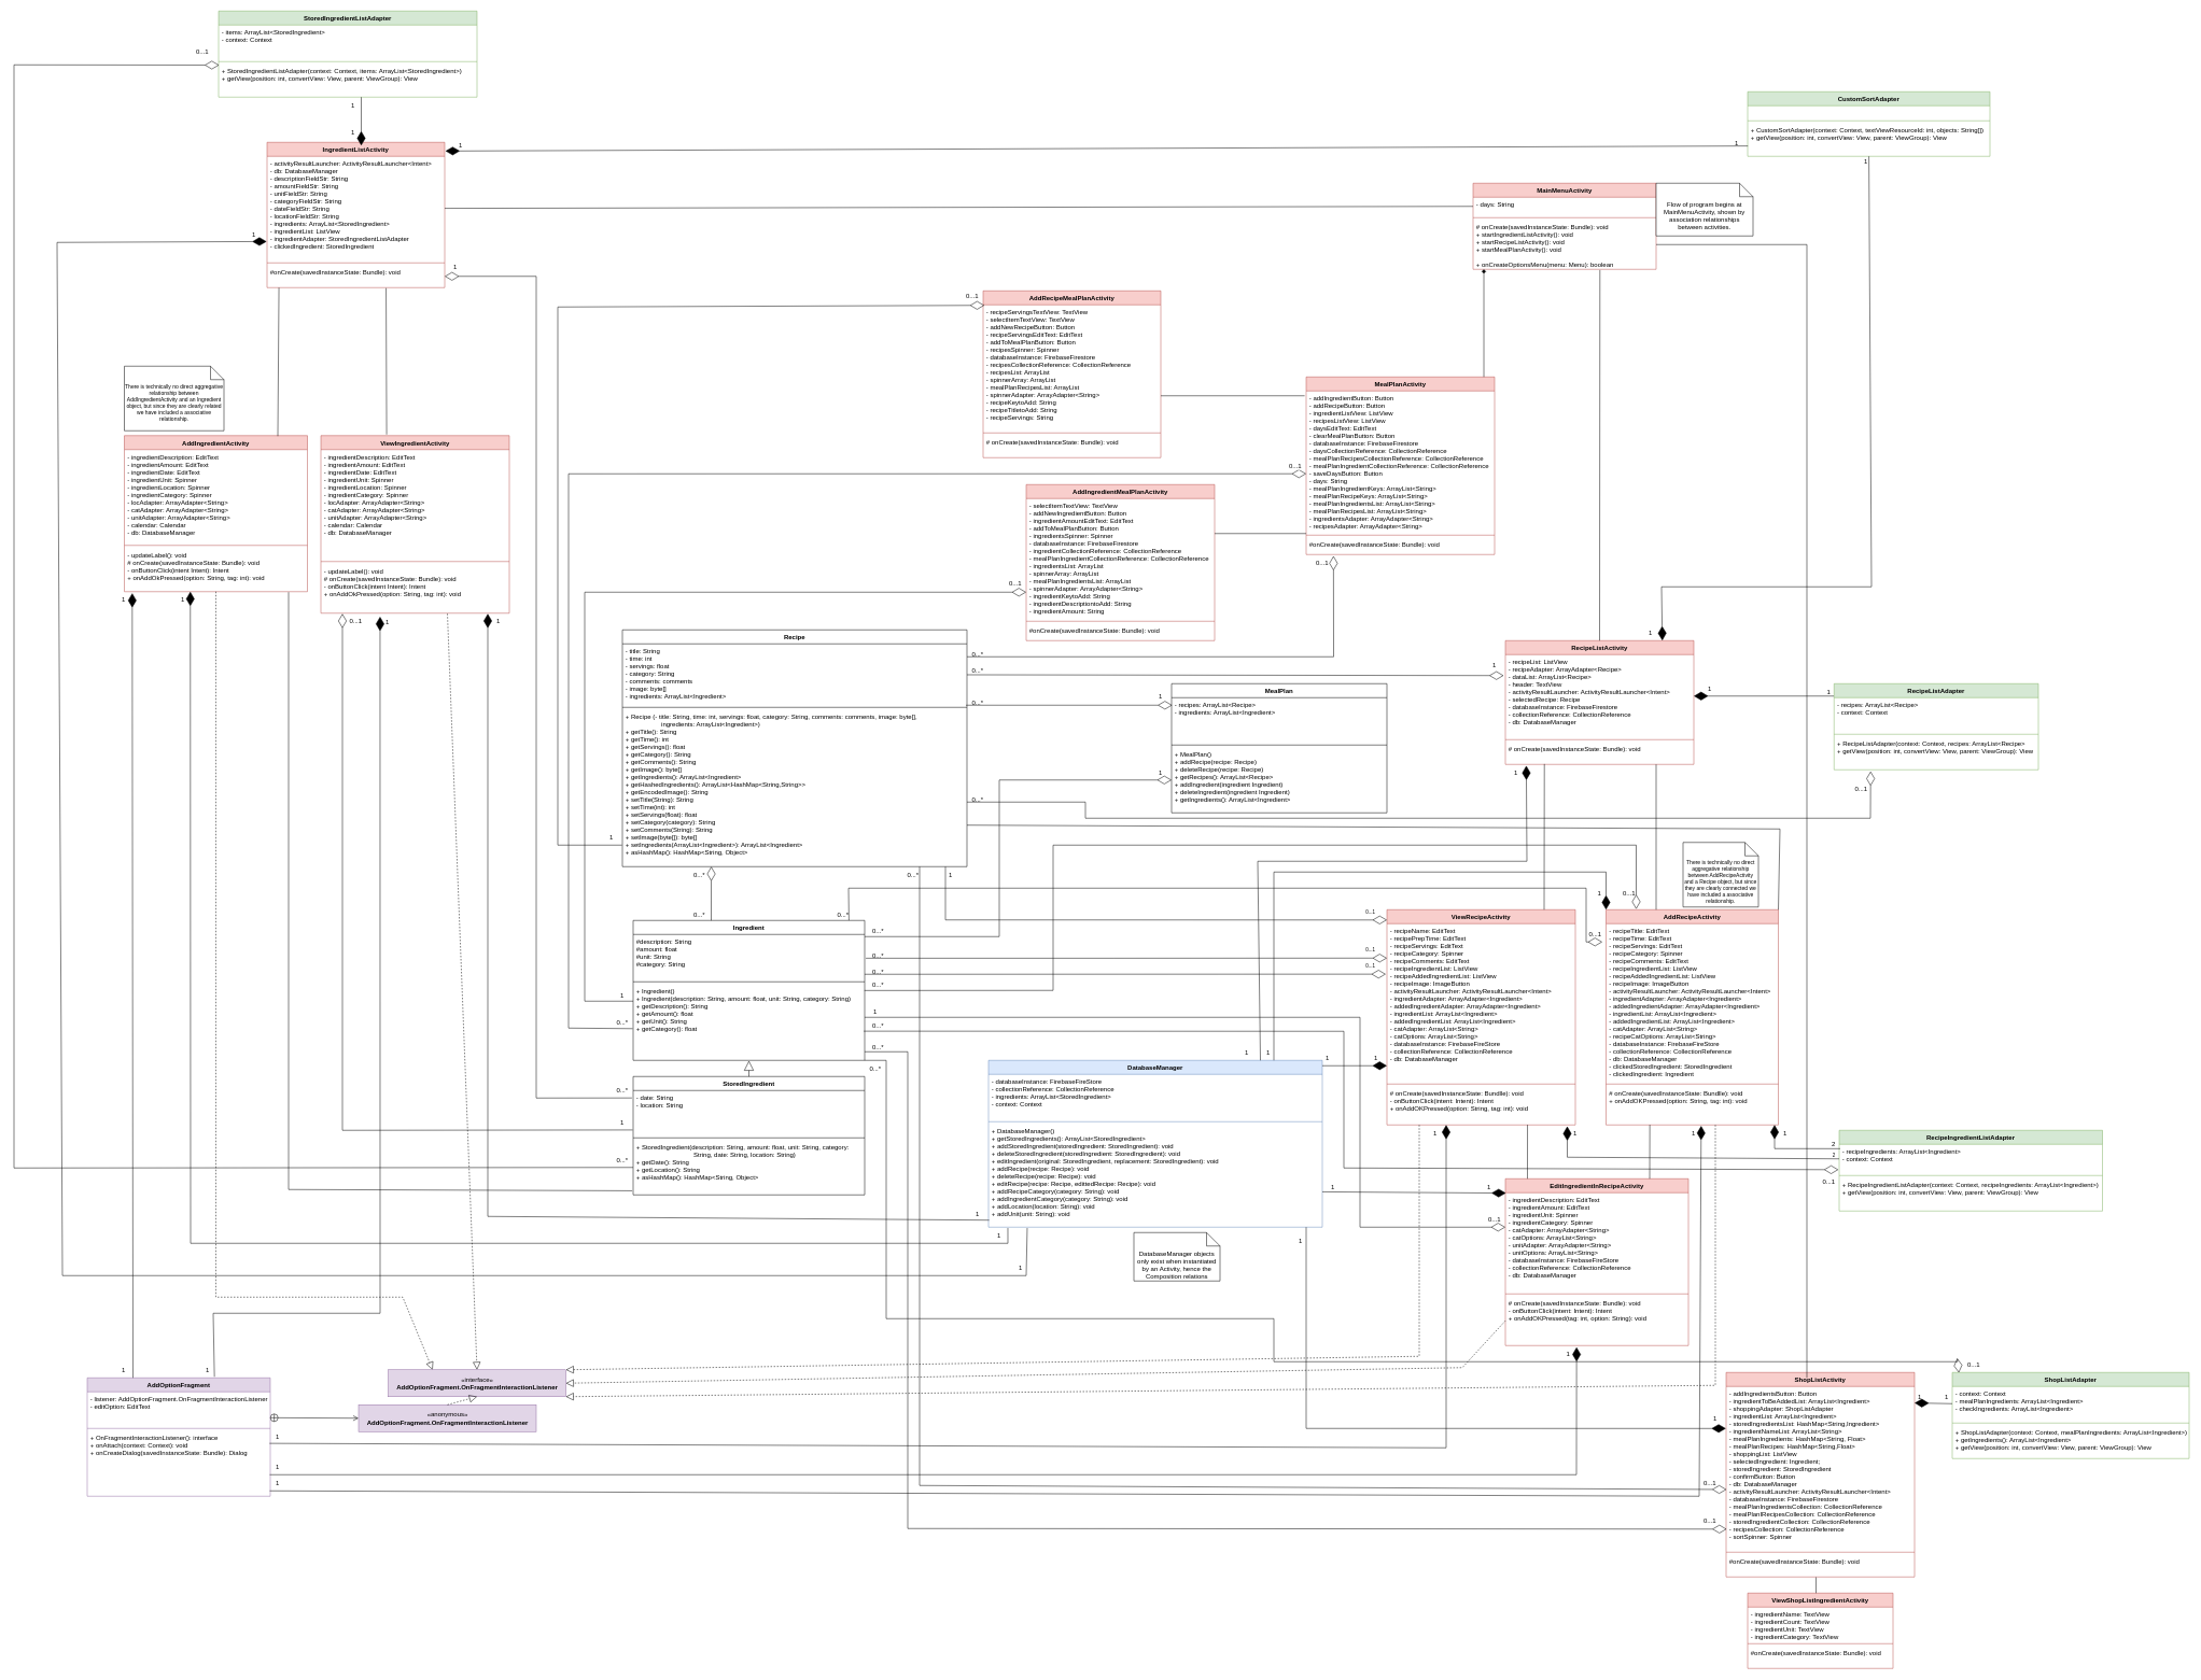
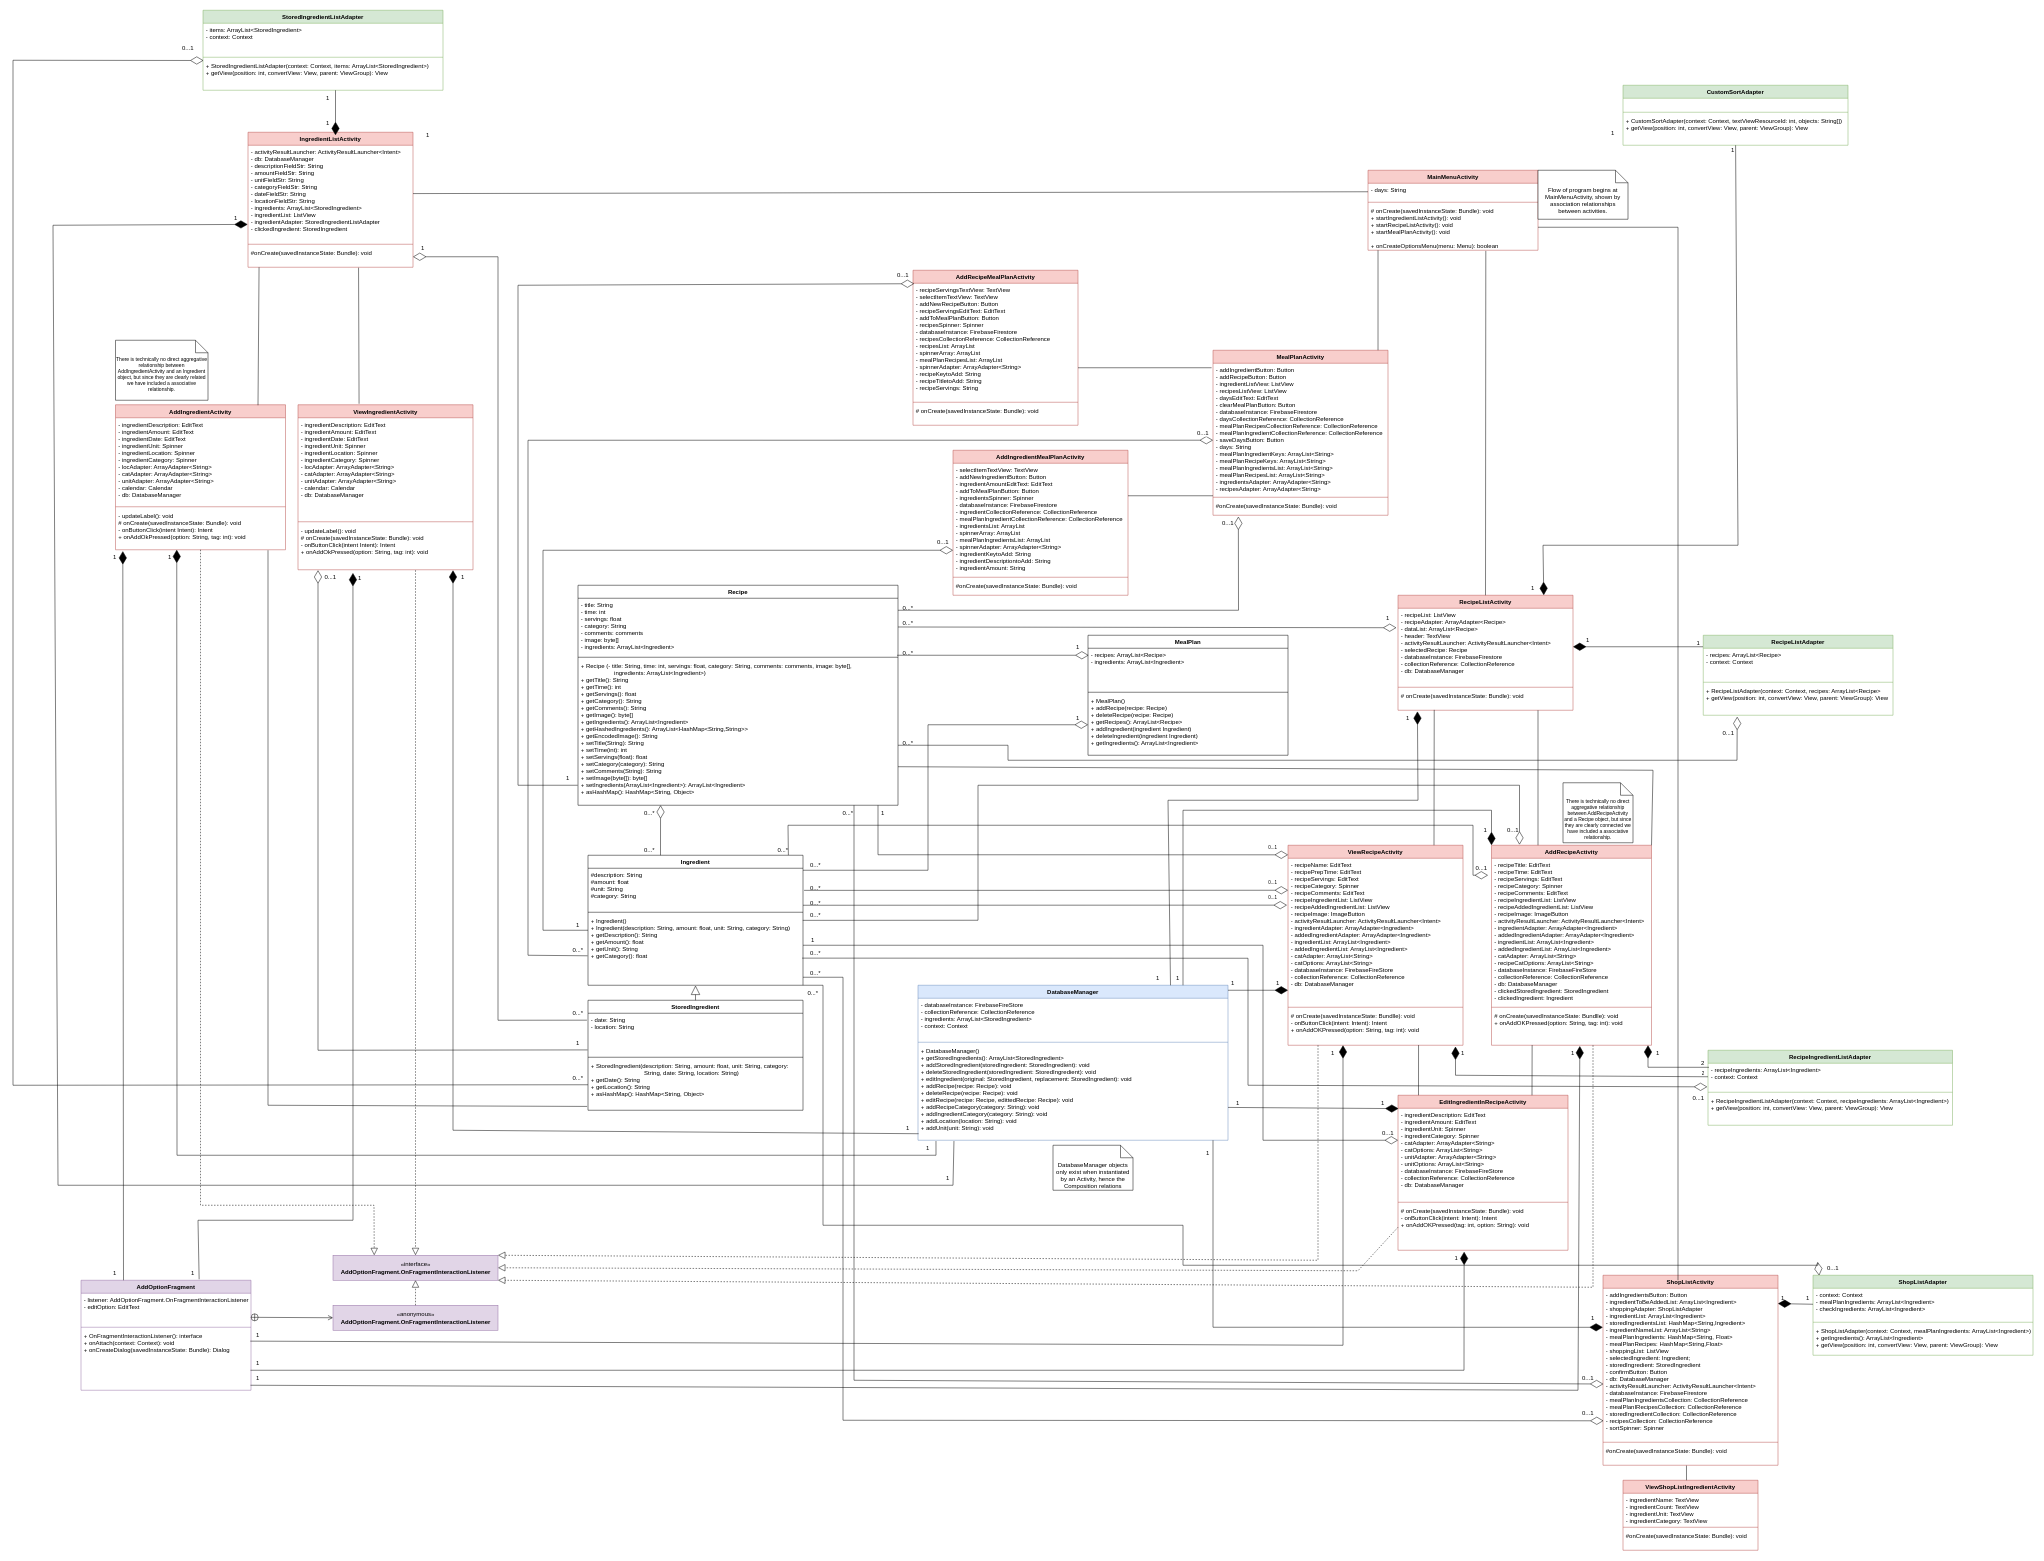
- <mxCell id="102" value="" style="endArrow=diamondThin;endFill=1;endSize=24;html=1;rounded=0;exitX=0.001;exitY=0.69;exitDx=0;exitDy=0;entryX=1.004;entryY=0.06;entryDx=0;entryDy=0;entryPerimeter=0;exitPerimeter=0;" parent="1" source="30" target="63" edge="1"><mxGeometry width="160" relative="1" as="geometry"><mxPoint x="1590" y="250" as="sourcePoint" /><mxPoint x="1750" y="250" as="targetPoint" /></mxGeometry></mxCell>
- <mxCell id="174" value="" style="endArrow=diamond;html=1;rounded=0;entryX=0.059;entryY=1;entryDx=0;entryDy=0;entryPerimeter=0;exitX=0.943;exitY=0;exitDx=0;exitDy=0;exitPerimeter=0;" edge="1" parent="1" source="71" target="70"><mxGeometry width="50" height="50" relative="1" as="geometry"><mxPoint x="2750" y="690" as="sourcePoint" /><mxPoint x="2810" y="720" as="targetPoint" /></mxGeometry></mxCell>
+ <mxCell id="174" value="" style="endArrow=none;html=1;rounded=0;entryX=0.059;entryY=1;entryDx=0;entryDy=0;entryPerimeter=0;exitX=0.943;exitY=0;exitDx=0;exitDy=0;exitPerimeter=0;" edge="1" parent="1" source="71" target="70"><mxGeometry width="50" height="50" relative="1" as="geometry"><mxPoint x="2750" y="690" as="sourcePoint" /><mxPoint x="2810" y="720" as="targetPoint" /></mxGeometry></mxCell>
- <mxCell id="101" value="«interface»&lt;br&gt;&lt;b&gt;AddOptionFragment.OnFragmentInteractionListener&lt;/b&gt;" style="html=1;fillColor=#e1d5e7;strokeColor=#9673a6;" parent="1" vertex="1"><mxGeometry x="715" y="2545" width="330" height="50" as="geometry" /></mxCell>
+ <mxCell id="101" value="«interface»&lt;br&gt;&lt;b&gt;AddOptionFragment.OnFragmentInteractionListener&lt;/b&gt;" style="html=1;fillColor=#e1d5e7;strokeColor=#9673a6;" parent="1" vertex="1"><mxGeometry x="660" y="2510" width="330" height="50" as="geometry" /></mxCell>
